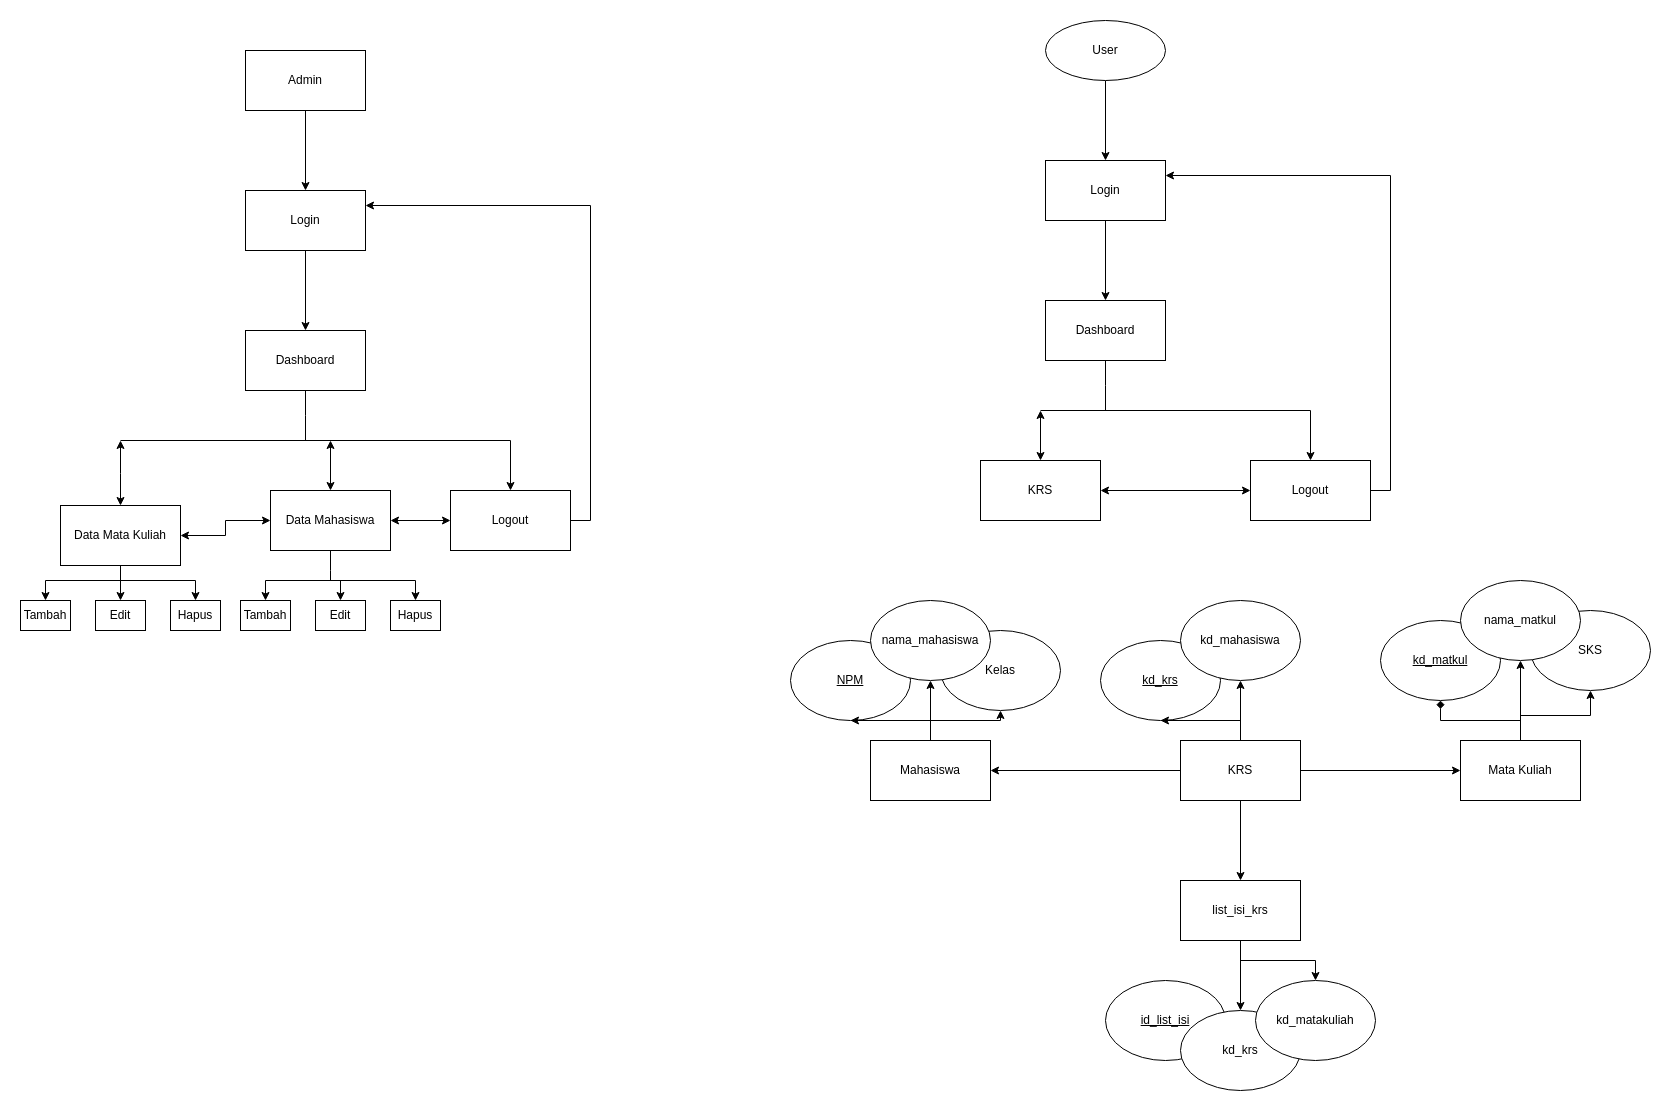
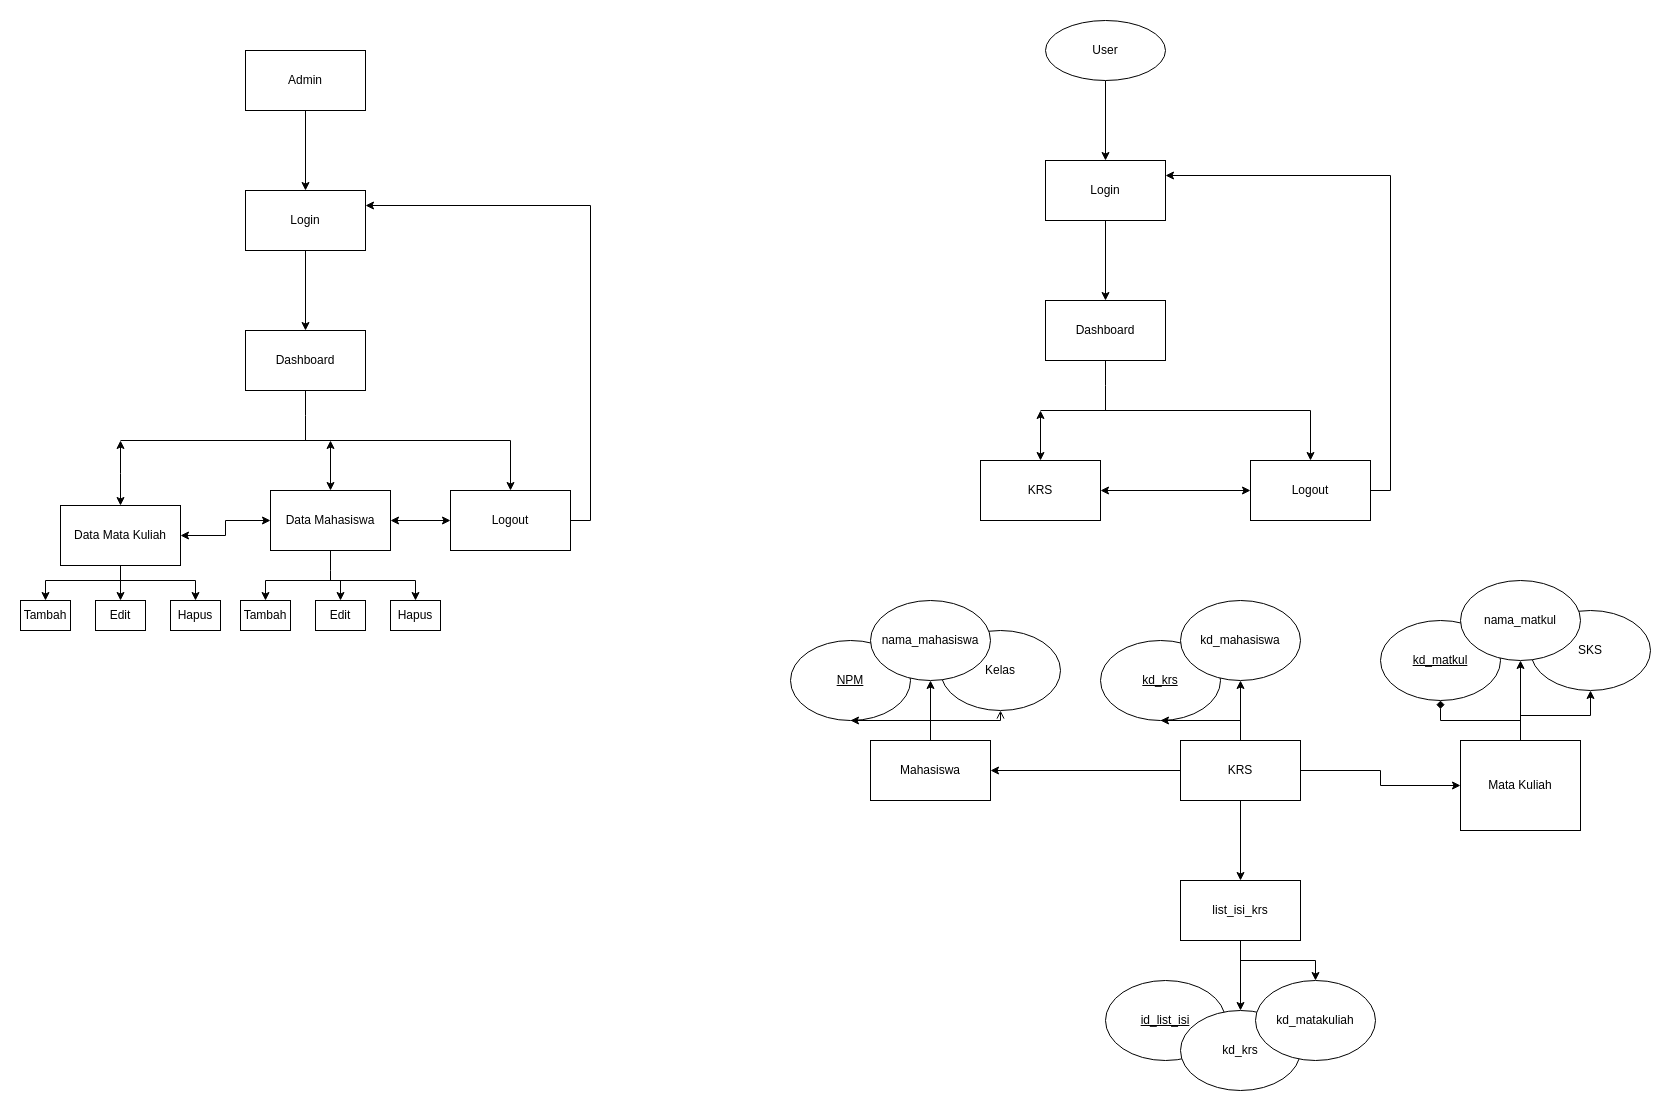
- <mxCell id="51" style="edgeStyle=orthogonalEdgeStyle;rounded=0;orthogonalLoop=1;jettySize=auto;html=1;" parent="1" source="52" target="48" edge="1"><mxGeometry relative="1" as="geometry" /></mxCell>
+ <mxCell id="51" style="edgeStyle=orthogonalEdgeStyle;rounded=0;orthogonalLoop=1;jettySize=auto;html=1;endArrow=open;" parent="1" source="52" target="48" edge="1"><mxGeometry relative="1" as="geometry" /></mxCell>
- <mxCell id="67" value="Mata Kuliah" style="rounded=0;whiteSpace=wrap;html=1;" parent="1" vertex="1"><mxGeometry x="1460" y="740" width="120" height="60" as="geometry" /></mxCell>
+ <mxCell id="67" value="Mata Kuliah" style="rounded=0;whiteSpace=wrap;html=1;" parent="1" vertex="1"><mxGeometry x="1460" y="740" width="120" height="90" as="geometry" /></mxCell>
